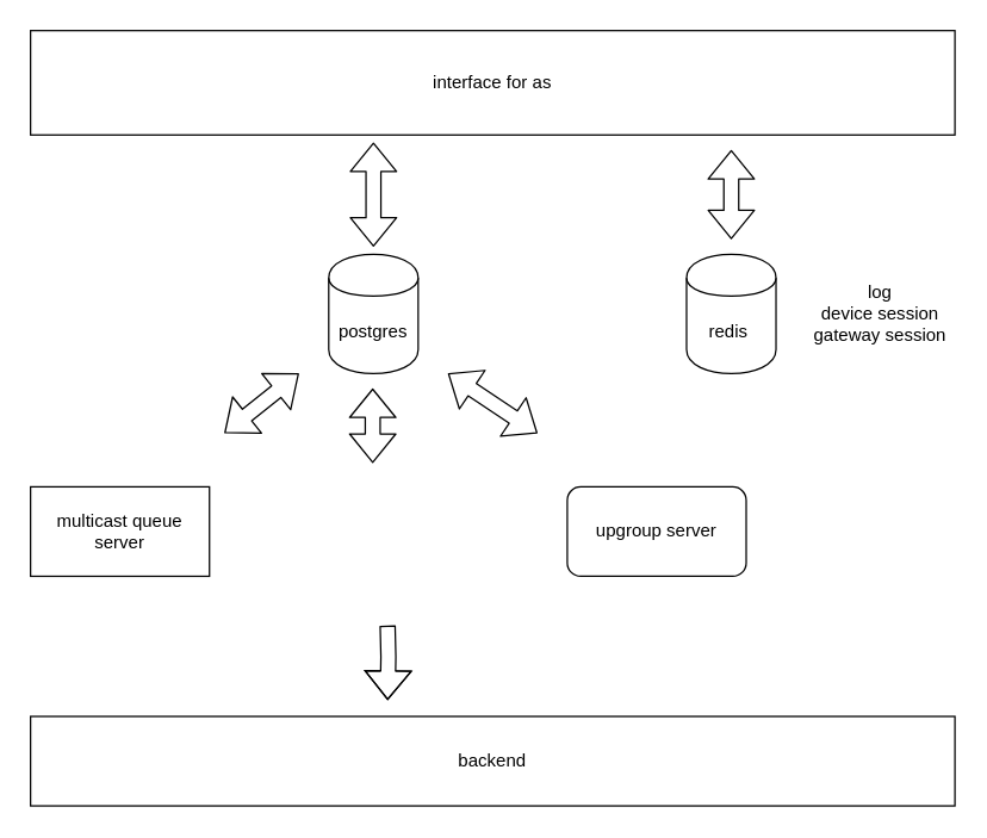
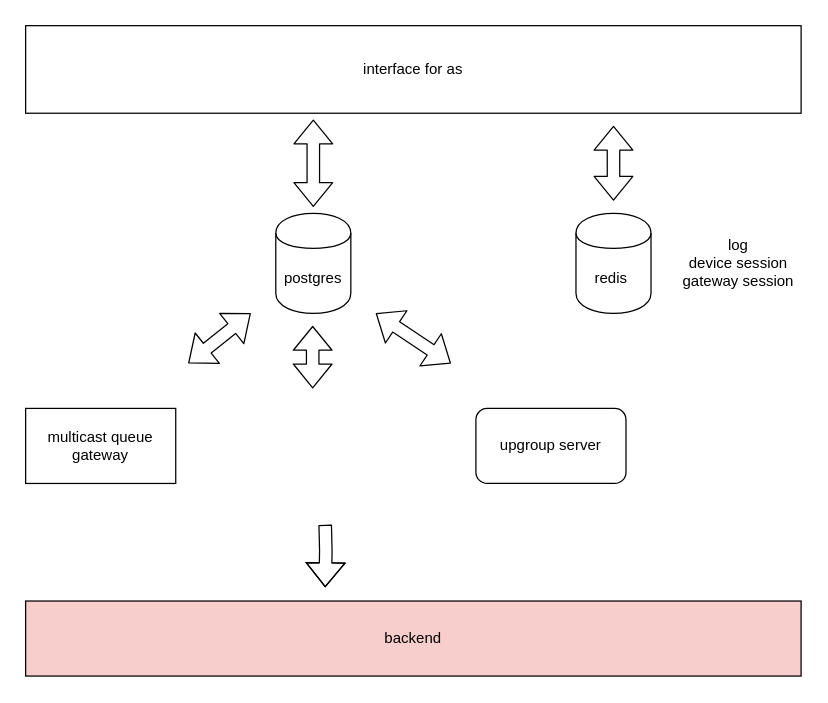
- <mxCell id="6" value="multicast queue&lt;br&gt;server" style="rounded=0;whiteSpace=wrap;html=1;" parent="1" vertex="1"><mxGeometry x="20" y="326" width="120" height="60" as="geometry" /></mxCell>
+ <mxCell id="6" value="multicast queue&lt;br&gt;gateway" style="rounded=0;whiteSpace=wrap;html=1;" parent="1" vertex="1"><mxGeometry x="20" y="326" width="120" height="60" as="geometry" /></mxCell>
- <mxCell id="12" value="backend" style="rounded=0;whiteSpace=wrap;html=1;" parent="1" vertex="1"><mxGeometry x="20" y="480" width="620" height="60" as="geometry" /></mxCell>
+ <mxCell id="12" value="backend" style="rounded=0;whiteSpace=wrap;html=1;fillColor=#f8cecc;" parent="1" vertex="1"><mxGeometry x="20" y="480" width="620" height="60" as="geometry" /></mxCell>
